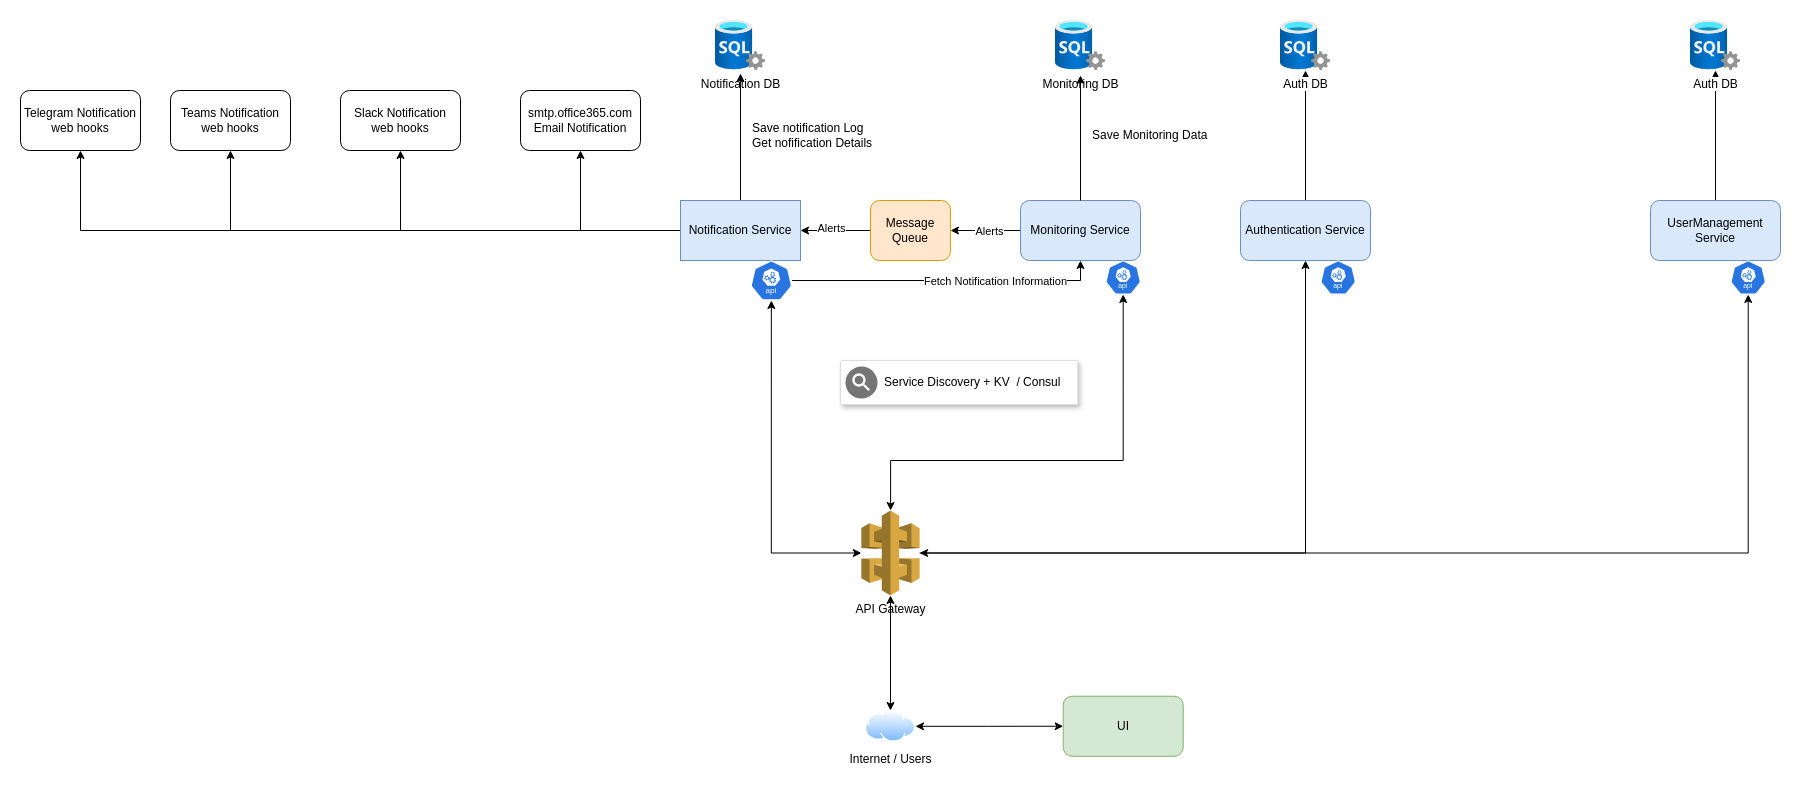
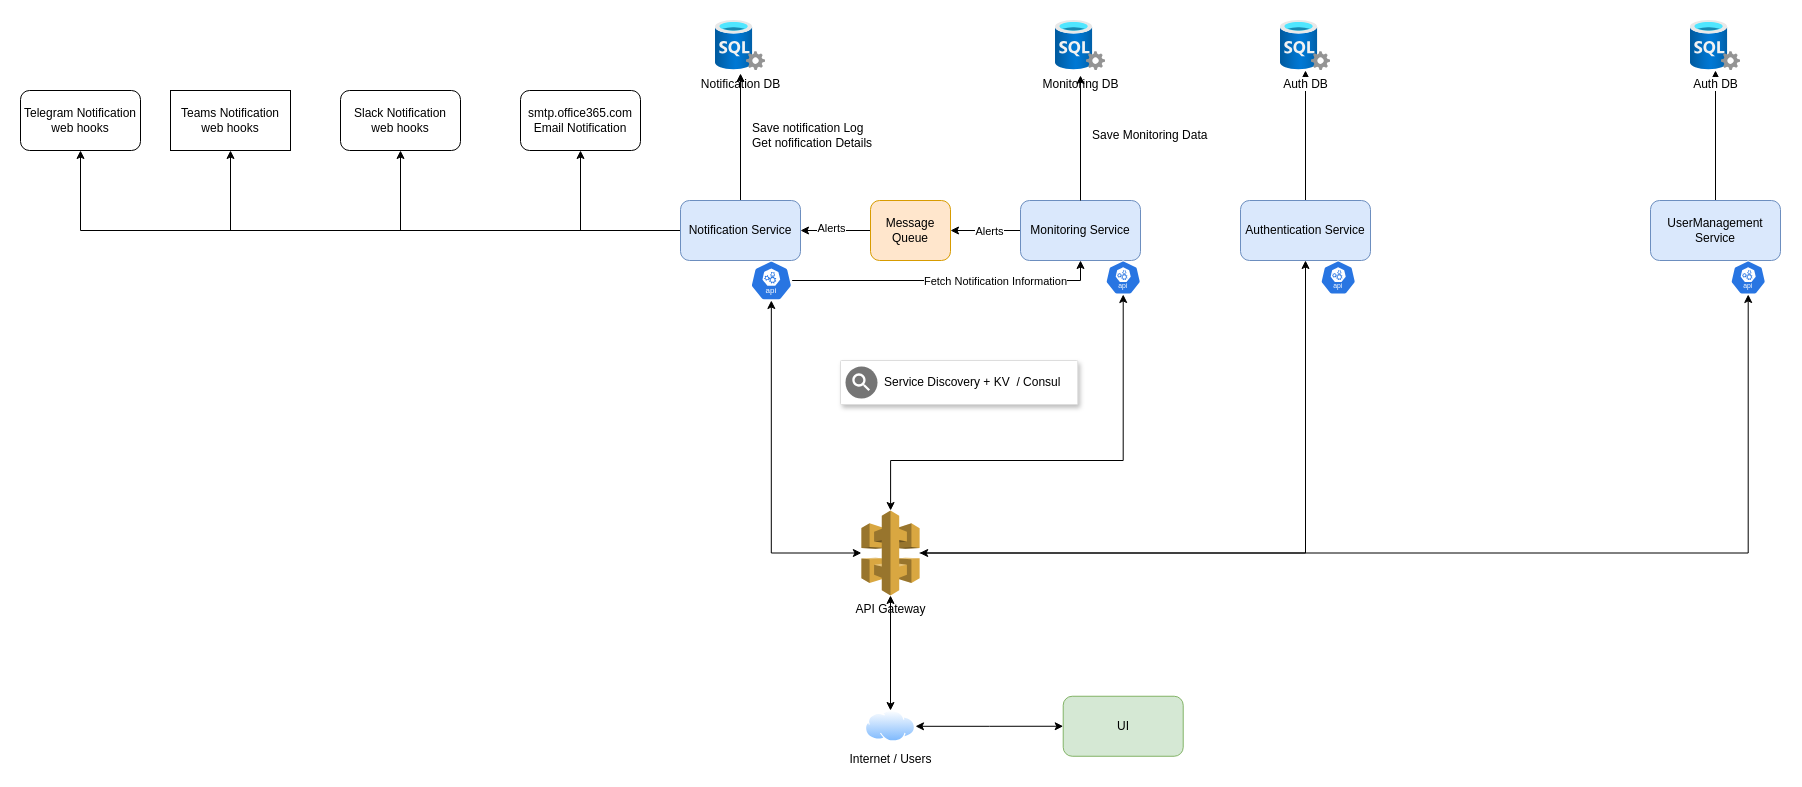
- <mxCell id="46" value="Teams Notification&lt;br&gt;web hooks" style="rounded=1;whiteSpace=wrap;html=1;" vertex="1" parent="1"><mxGeometry x="170" y="90" width="120" height="60" as="geometry" /></mxCell>
+ <mxCell id="46" value="Teams Notification&lt;br&gt;web hooks" style="whiteSpace=wrap;html=1;rounded=0;" vertex="1" parent="1"><mxGeometry x="170" y="90" width="120" height="60" as="geometry" /></mxCell>
- <mxCell id="37" value="Notification Service" style="whiteSpace=wrap;html=1;fillColor=#dae8fc;strokeColor=#6c8ebf;rounded=0;" parent="1" vertex="1"><mxGeometry x="680" y="200" width="120" height="60" as="geometry" /></mxCell>
+ <mxCell id="37" value="Notification Service" style="rounded=1;whiteSpace=wrap;html=1;fillColor=#dae8fc;strokeColor=#6c8ebf;" parent="1" vertex="1"><mxGeometry x="680" y="200" width="120" height="60" as="geometry" /></mxCell>
